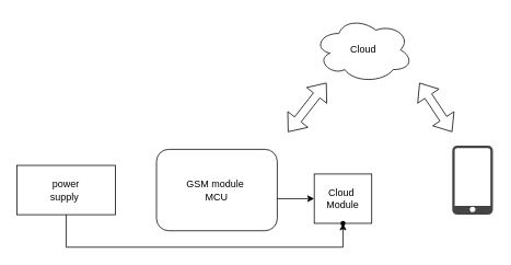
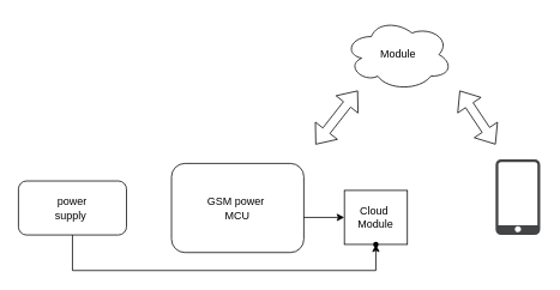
- <mxCell id="8" value="Cloud" style="ellipse;shape=cloud;whiteSpace=wrap;html=1;" vertex="1" parent="1"><mxGeometry x="382" y="20" width="120" height="80" as="geometry" /></mxCell>
+ <mxCell id="8" value="Module" style="ellipse;shape=cloud;whiteSpace=wrap;html=1;" vertex="1" parent="1"><mxGeometry x="382" y="20" width="120" height="80" as="geometry" /></mxCell>
- <mxCell id="6" value="power &lt;br&gt;supply&amp;nbsp;" style="whiteSpace=wrap;html=1;rounded=0;" vertex="1" parent="1"><mxGeometry x="20" y="200.5" width="120" height="60" as="geometry" /></mxCell>
+ <mxCell id="6" value="power &lt;br&gt;supply&amp;nbsp;" style="rounded=1;whiteSpace=wrap;html=1;" vertex="1" parent="1"><mxGeometry x="20" y="200.5" width="120" height="60" as="geometry" /></mxCell>
- <mxCell id="2" value="GSM module&amp;nbsp;&lt;br&gt;MCU" style="rounded=1;whiteSpace=wrap;html=1;" vertex="1" parent="1"><mxGeometry x="190" y="181" width="147" height="99" as="geometry" /></mxCell>
+ <mxCell id="2" value="GSM power&amp;nbsp;&lt;br&gt;MCU" style="rounded=1;whiteSpace=wrap;html=1;" vertex="1" parent="1"><mxGeometry x="190" y="181" width="147" height="99" as="geometry" /></mxCell>
